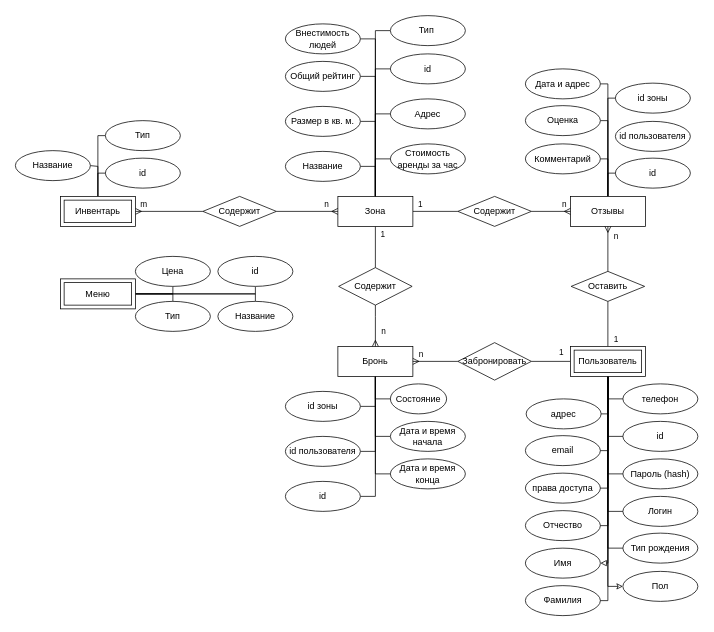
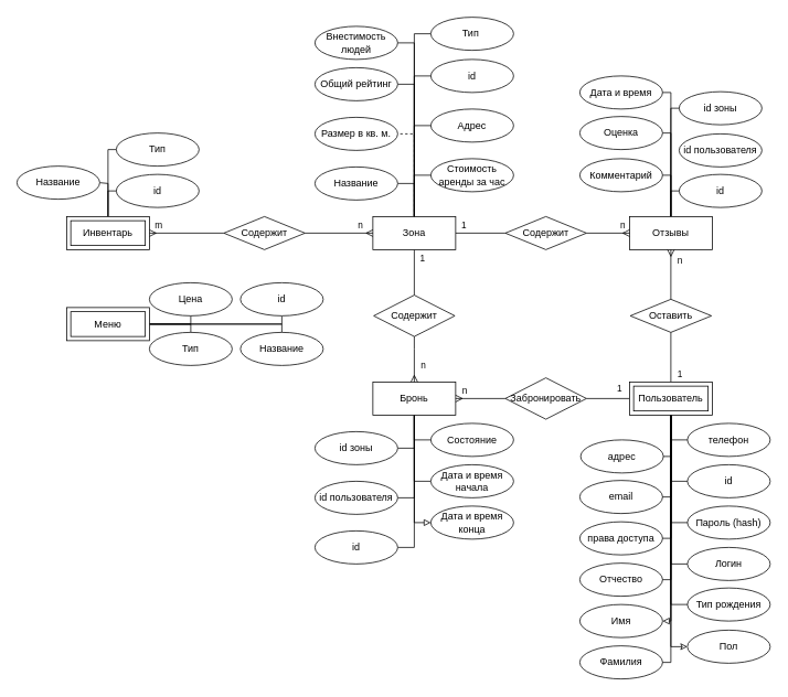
- <mxCell id="80" value="Дата и адрес" style="ellipse;whiteSpace=wrap;html=1;align=center;" parent="1" vertex="1"><mxGeometry x="700" y="91" width="100" height="40" as="geometry" /></mxCell>
+ <mxCell id="80" value="Дата и время" style="ellipse;whiteSpace=wrap;html=1;align=center;" parent="1" vertex="1"><mxGeometry x="700" y="91" width="100" height="40" as="geometry" /></mxCell>
- <mxCell id="5" style="edgeStyle=orthogonalEdgeStyle;rounded=0;orthogonalLoop=1;jettySize=auto;html=1;exitX=0.5;exitY=0;exitDx=0;exitDy=0;entryX=1;entryY=0.5;entryDx=0;entryDy=0;endArrow=none;endFill=0;" parent="1" source="11" target="32" edge="1"><mxGeometry relative="1" as="geometry" /></mxCell>
+ <mxCell id="5" style="edgeStyle=orthogonalEdgeStyle;rounded=0;orthogonalLoop=1;jettySize=auto;html=1;exitX=0.5;exitY=0;exitDx=0;exitDy=0;entryX=1;entryY=0.5;entryDx=0;entryDy=0;endArrow=none;endFill=0;dashed=1;" parent="1" source="11" target="32" edge="1"><mxGeometry relative="1" as="geometry" /></mxCell>
- <mxCell id="54" value="Состояние" style="ellipse;whiteSpace=wrap;html=1;align=center;" parent="1" vertex="1"><mxGeometry x="520" y="511" width="75" height="40" as="geometry" /></mxCell>
+ <mxCell id="54" value="Состояние" style="ellipse;whiteSpace=wrap;html=1;align=center;" parent="1" vertex="1"><mxGeometry x="520" y="511" width="100" height="40" as="geometry" /></mxCell>
- <mxCell id="15" style="edgeStyle=orthogonalEdgeStyle;rounded=0;orthogonalLoop=1;jettySize=auto;html=1;entryX=0;entryY=0.5;entryDx=0;entryDy=0;endArrow=none;endFill=0;" parent="1" source="18" target="58" edge="1"><mxGeometry relative="1" as="geometry" /></mxCell>
+ <mxCell id="15" style="edgeStyle=orthogonalEdgeStyle;rounded=0;orthogonalLoop=1;jettySize=auto;html=1;entryX=0;entryY=0.5;entryDx=0;entryDy=0;endArrow=block;endFill=0;" parent="1" source="18" target="58" edge="1"><mxGeometry relative="1" as="geometry" /></mxCell>
